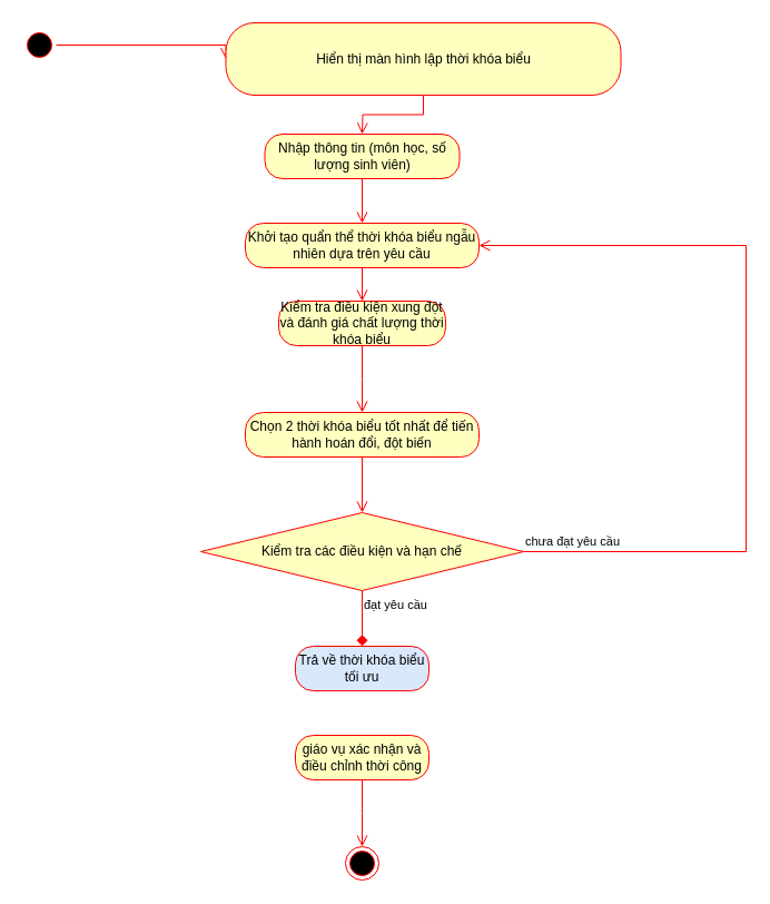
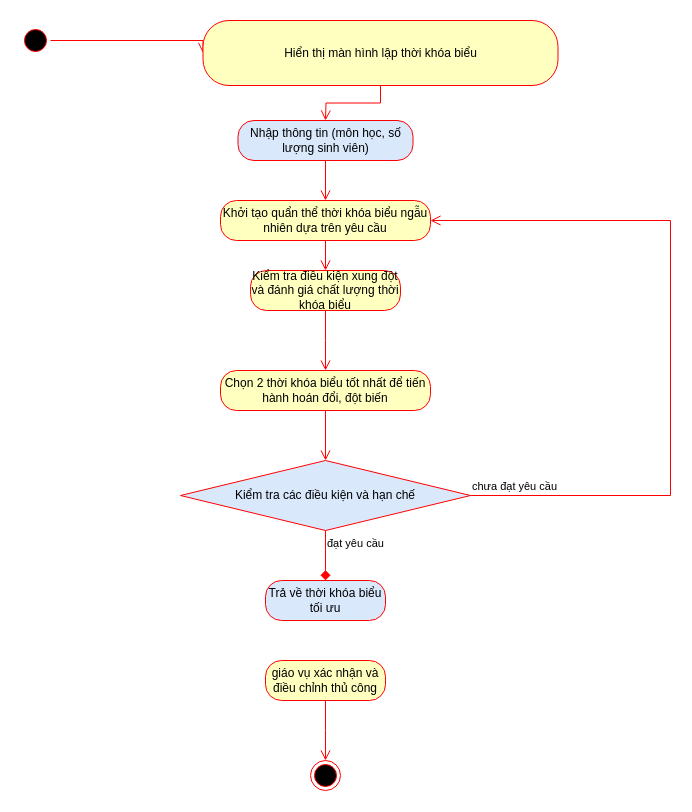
- <mxCell id="6" value="Nhập thông tin (môn học, số lượng sinh viên)" style="rounded=1;whiteSpace=wrap;html=1;arcSize=40;fontColor=#000000;fillColor=#ffffc0;strokeColor=#ff0000;" vertex="1" parent="1"><mxGeometry x="237.5" y="120" width="175" height="40" as="geometry" /></mxCell>
+ <mxCell id="6" value="Nhập thông tin (môn học, số lượng sinh viên)" style="rounded=1;whiteSpace=wrap;html=1;arcSize=40;fontColor=#000000;fillColor=#dae8fc;strokeColor=#ff0000;" vertex="1" parent="1"><mxGeometry x="237.5" y="120" width="175" height="40" as="geometry" /></mxCell>
- <mxCell id="14" value="Kiểm tra các điều kiện và hạn chế" style="rhombus;whiteSpace=wrap;html=1;fontColor=#000000;fillColor=#ffffc0;strokeColor=#ff0000;" vertex="1" parent="1"><mxGeometry x="180" y="460" width="290" height="70" as="geometry" /></mxCell>
+ <mxCell id="14" value="Kiểm tra các điều kiện và hạn chế" style="rhombus;whiteSpace=wrap;html=1;fontColor=#000000;fillColor=#dae8fc;strokeColor=#ff0000;" vertex="1" parent="1"><mxGeometry x="180" y="460" width="290" height="70" as="geometry" /></mxCell>
- <mxCell id="18" value="giáo vụ xác nhận và điều chỉnh thời công" style="rounded=1;whiteSpace=wrap;html=1;arcSize=40;fontColor=#000000;fillColor=#ffffc0;strokeColor=#FF0000;" vertex="1" parent="1"><mxGeometry x="265" y="660" width="120" height="40" as="geometry" /></mxCell>
+ <mxCell id="18" value="giáo vụ xác nhận và điều chỉnh thủ công" style="rounded=1;whiteSpace=wrap;html=1;arcSize=40;fontColor=#000000;fillColor=#ffffc0;strokeColor=#FF0000;" vertex="1" parent="1"><mxGeometry x="265" y="660" width="120" height="40" as="geometry" /></mxCell>
